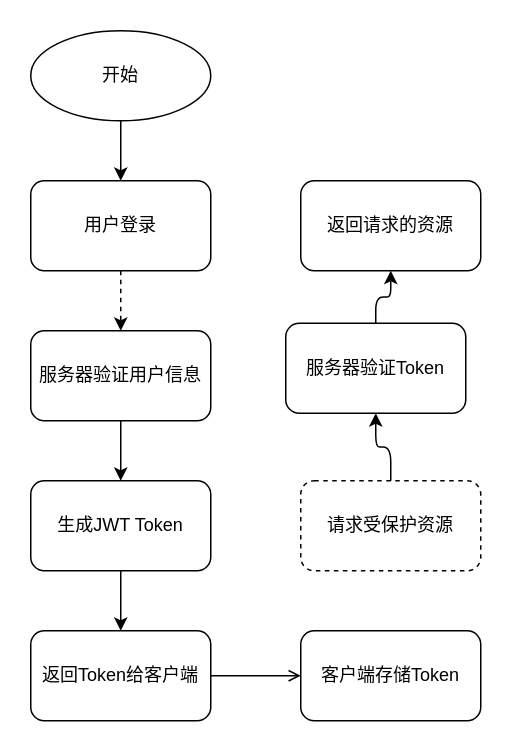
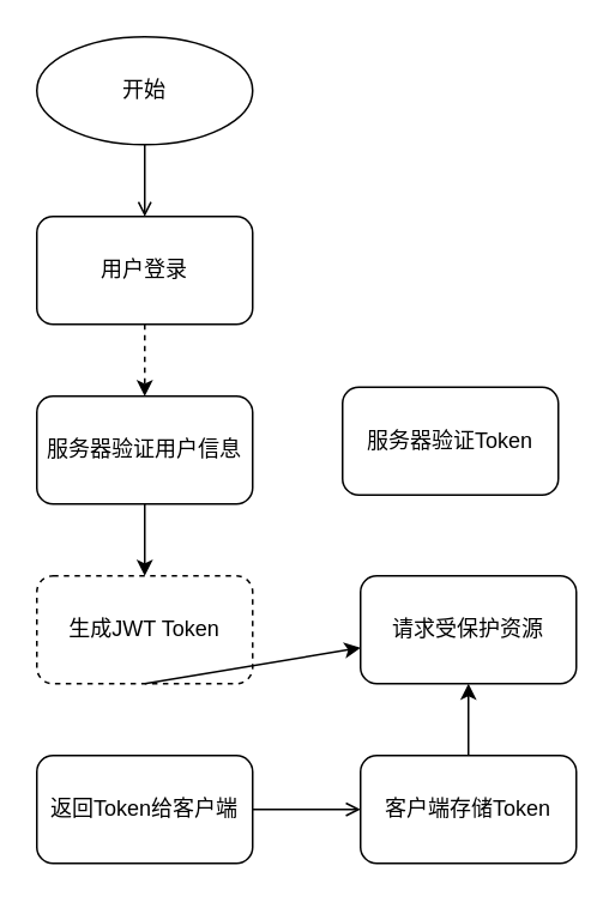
- <mxCell id="11" value="" style="endArrow=classic;html=1;exitX=0.5;exitY=1;entryX=0.5;entryY=0;" parent="1" source="2" target="3" edge="1"><mxGeometry width="50" height="50" relative="1" as="geometry" /></mxCell>
+ <mxCell id="11" value="" style="endArrow=open;html=1;exitX=0.5;exitY=1;entryX=0.5;entryY=0;" parent="1" source="2" target="3" edge="1"><mxGeometry width="50" height="50" relative="1" as="geometry" /></mxCell>
- <mxCell id="10" value="返回请求的资源" style="rounded=1;whiteSpace=wrap;html=1;" parent="1" vertex="1"><mxGeometry x="200" y="120" width="120" height="60" as="geometry" /></mxCell>
- <mxCell id="18" value="" style="endArrow=classic;html=1;edgeStyle=orthogonalEdgeStyle;" parent="1" source="9" target="10" edge="1"><mxGeometry width="50" height="50" relative="1" as="geometry" /></mxCell>
- <mxCell id="17" value="" style="endArrow=classic;html=1;edgeStyle=orthogonalEdgeStyle;" parent="1" source="8" target="9" edge="1"><mxGeometry width="50" height="50" relative="1" as="geometry" /></mxCell>
- <mxCell id="5" value="生成JWT Token" style="rounded=1;whiteSpace=wrap;html=1;" parent="1" vertex="1"><mxGeometry x="20" y="320" width="120" height="60" as="geometry" /></mxCell>
+ <mxCell id="5" value="生成JWT Token" style="rounded=1;whiteSpace=wrap;html=1;dashed=1;" parent="1" vertex="1"><mxGeometry x="20" y="320" width="120" height="60" as="geometry" /></mxCell>
- <mxCell id="8" value="请求受保护资源" style="rounded=1;whiteSpace=wrap;html=1;dashed=1;" parent="1" vertex="1"><mxGeometry x="200" y="320" width="120" height="60" as="geometry" /></mxCell>
+ <mxCell id="8" value="请求受保护资源" style="rounded=1;whiteSpace=wrap;html=1;" parent="1" vertex="1"><mxGeometry x="200" y="320" width="120" height="60" as="geometry" /></mxCell>
- <mxCell id="14" value="" style="endArrow=classic;html=1;exitX=0.5;exitY=1;entryX=0.5;entryY=0;" parent="1" source="5" target="6" edge="1"><mxGeometry width="50" height="50" relative="1" as="geometry" /></mxCell>
+ <mxCell id="14" value="" style="endArrow=classic;html=1;exitX=0.5;exitY=1;" parent="1" source="5" target="8" edge="1"><mxGeometry width="50" height="50" relative="1" as="geometry" /></mxCell>
+ <mxCell id="16" value="" style="endArrow=classic;html=1;edgeStyle=orthogonalEdgeStyle;" parent="1" source="7" target="8" edge="1"><mxGeometry width="50" height="50" relative="1" as="geometry" /></mxCell>
